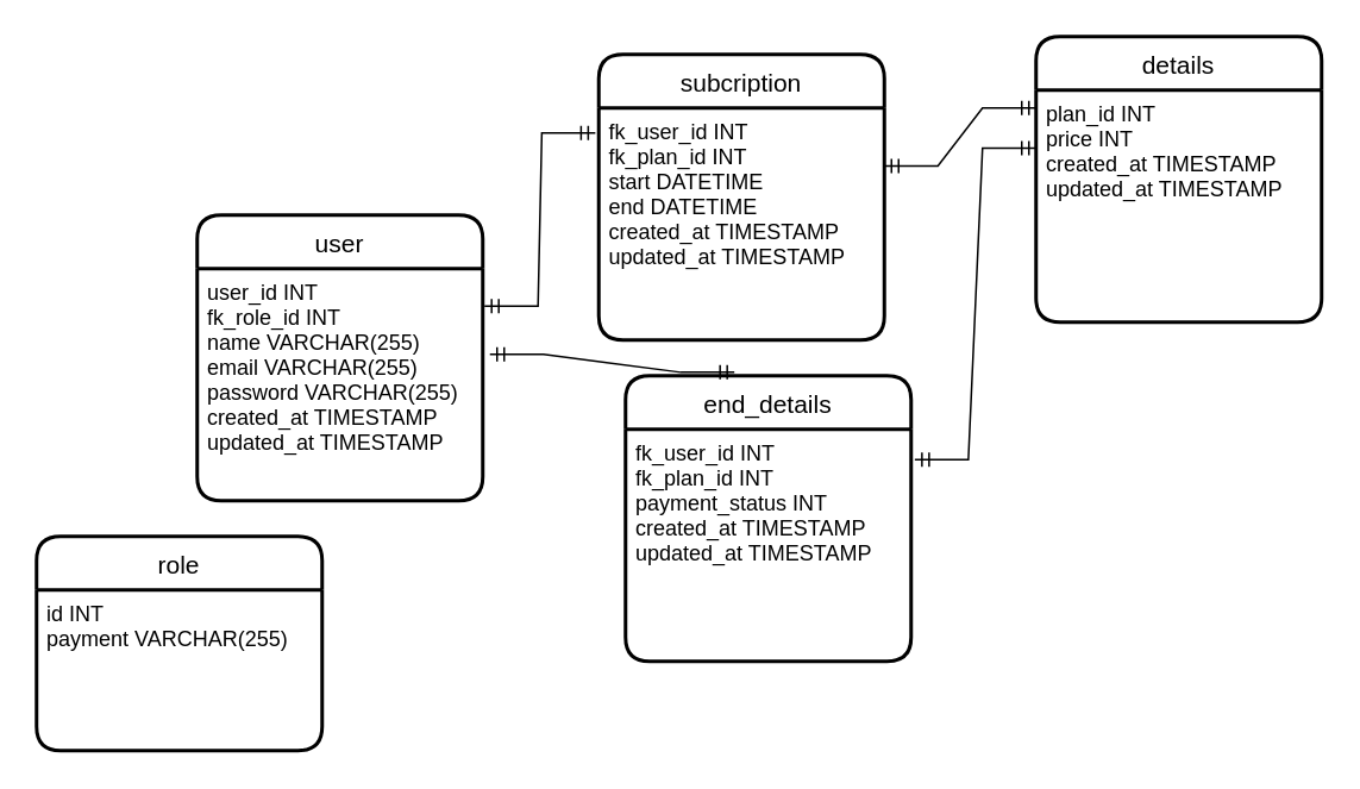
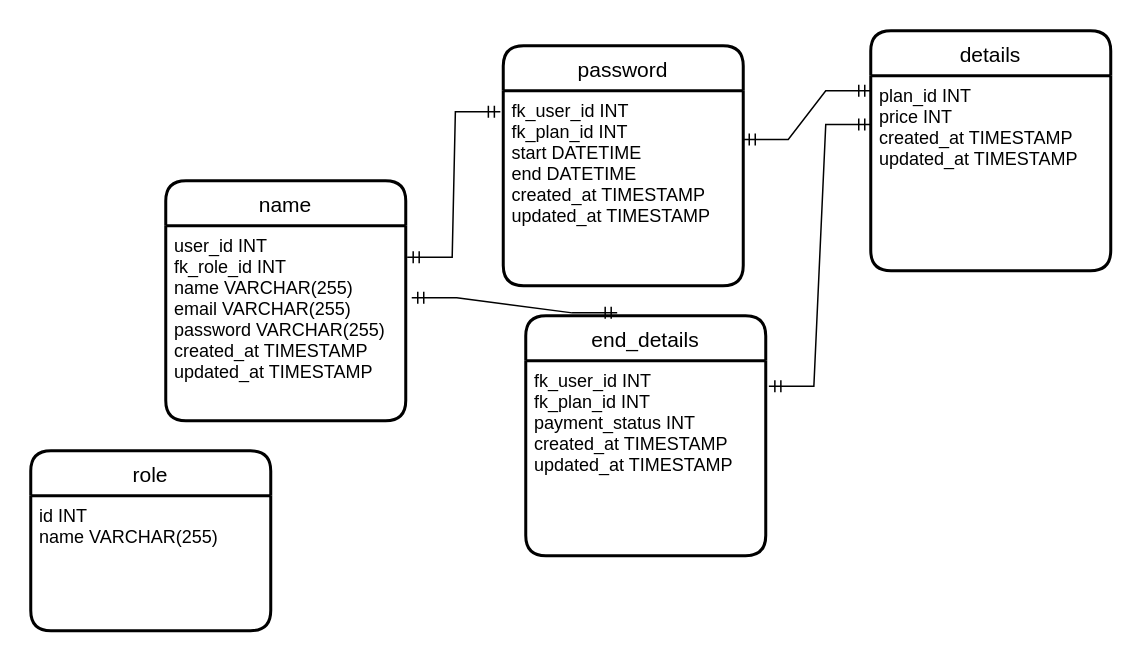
- <mxCell id="4" value="subcription" style="swimlane;childLayout=stackLayout;horizontal=1;startSize=30;horizontalStack=0;rounded=1;fontSize=14;fontStyle=0;strokeWidth=2;resizeParent=0;resizeLast=1;shadow=0;dashed=0;align=center;" vertex="1" parent="1"><mxGeometry x="335" y="30" width="160" height="160" as="geometry" /></mxCell>
+ <mxCell id="4" value="password" style="swimlane;childLayout=stackLayout;horizontal=1;startSize=30;horizontalStack=0;rounded=1;fontSize=14;fontStyle=0;strokeWidth=2;resizeParent=0;resizeLast=1;shadow=0;dashed=0;align=center;" vertex="1" parent="1"><mxGeometry x="335" y="30" width="160" height="160" as="geometry" /></mxCell>
- <mxCell id="2" value="user" style="swimlane;childLayout=stackLayout;horizontal=1;startSize=30;horizontalStack=0;rounded=1;fontSize=14;fontStyle=0;strokeWidth=2;resizeParent=0;resizeLast=1;shadow=0;dashed=0;align=center;" vertex="1" parent="1"><mxGeometry x="110" y="120" width="160" height="160" as="geometry" /></mxCell>
+ <mxCell id="2" value="name" style="swimlane;childLayout=stackLayout;horizontal=1;startSize=30;horizontalStack=0;rounded=1;fontSize=14;fontStyle=0;strokeWidth=2;resizeParent=0;resizeLast=1;shadow=0;dashed=0;align=center;" vertex="1" parent="1"><mxGeometry x="110" y="120" width="160" height="160" as="geometry" /></mxCell>
- <mxCell id="15" value="id INT&#10;payment VARCHAR(255)" style="align=left;strokeColor=none;fillColor=none;spacingLeft=4;fontSize=12;verticalAlign=top;resizable=0;rotatable=0;part=1;strokeWidth=1;" vertex="1" parent="14"><mxGeometry y="30" width="160" height="90" as="geometry" /></mxCell>
+ <mxCell id="15" value="id INT&#10;name VARCHAR(255)" style="align=left;strokeColor=none;fillColor=none;spacingLeft=4;fontSize=12;verticalAlign=top;resizable=0;rotatable=0;part=1;strokeWidth=1;" vertex="1" parent="14"><mxGeometry y="30" width="160" height="90" as="geometry" /></mxCell>
